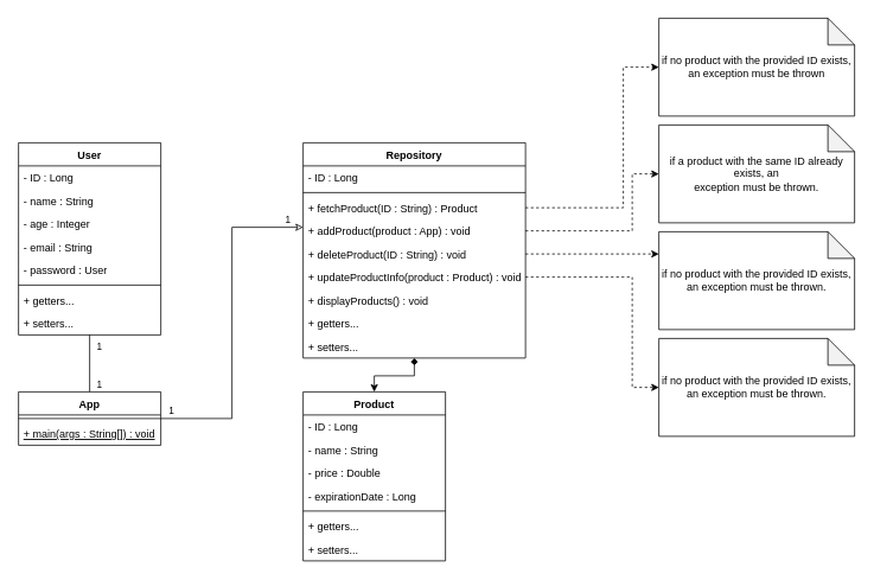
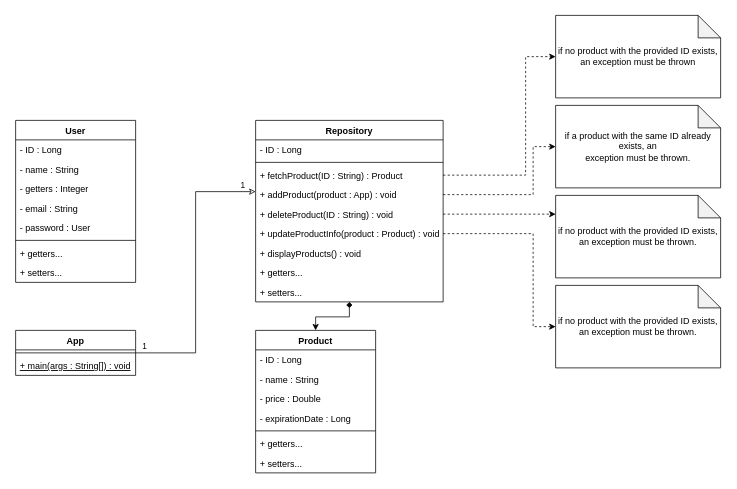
- <mxCell id="5" value="- age : Integer" style="text;strokeColor=none;fillColor=none;align=left;verticalAlign=top;spacingLeft=4;spacingRight=4;overflow=hidden;rotatable=0;points=[[0,0.5],[1,0.5]];portConstraint=eastwest;" vertex="1" parent="2"><mxGeometry y="78" width="160" height="26" as="geometry" /></mxCell>
+ <mxCell id="5" value="- getters : Integer" style="text;strokeColor=none;fillColor=none;align=left;verticalAlign=top;spacingLeft=4;spacingRight=4;overflow=hidden;rotatable=0;points=[[0,0.5],[1,0.5]];portConstraint=eastwest;" vertex="1" parent="2"><mxGeometry y="78" width="160" height="26" as="geometry" /></mxCell>
- <mxCell id="38" style="edgeStyle=orthogonalEdgeStyle;rounded=0;orthogonalLoop=1;jettySize=auto;html=1;startArrow=none;startFill=0;endArrow=none;endFill=0;" edge="1" parent="1" source="44" target="2"><mxGeometry relative="1" as="geometry" /></mxCell>
- <mxCell id="39" value="1" style="edgeLabel;html=1;align=center;verticalAlign=middle;resizable=0;points=[];" vertex="1" connectable="0" parent="38"><mxGeometry x="0.756" y="1" relative="1" as="geometry"><mxPoint x="11" y="4" as="offset" /></mxGeometry></mxCell>
- <mxCell id="40" value="1" style="edgeLabel;html=1;align=center;verticalAlign=middle;resizable=0;points=[];" vertex="1" connectable="0" parent="38"><mxGeometry x="-0.733" relative="1" as="geometry"><mxPoint x="10" as="offset" /></mxGeometry></mxCell>
